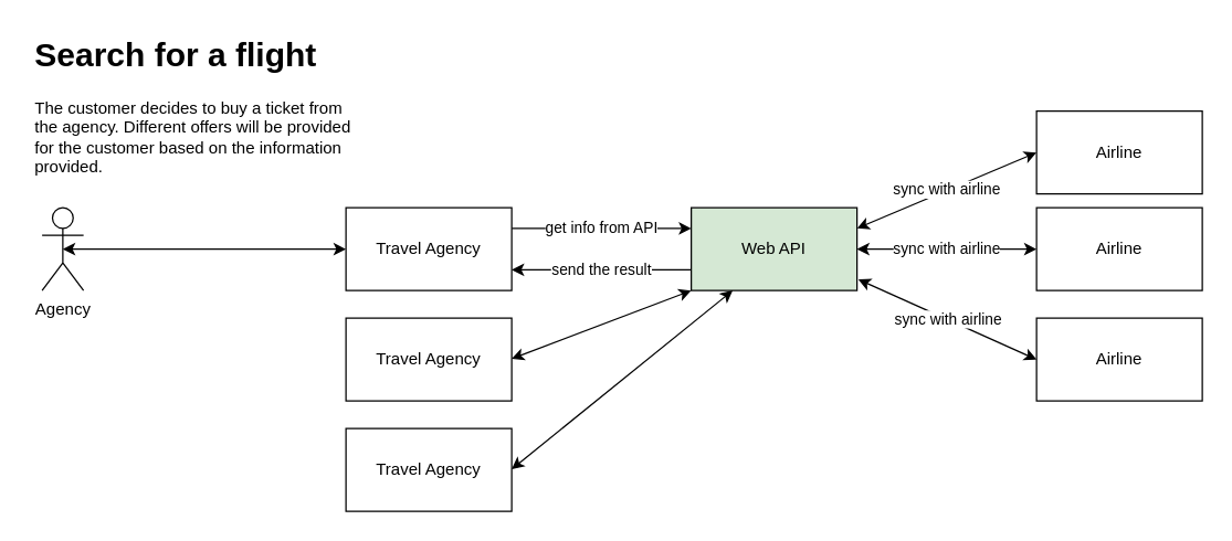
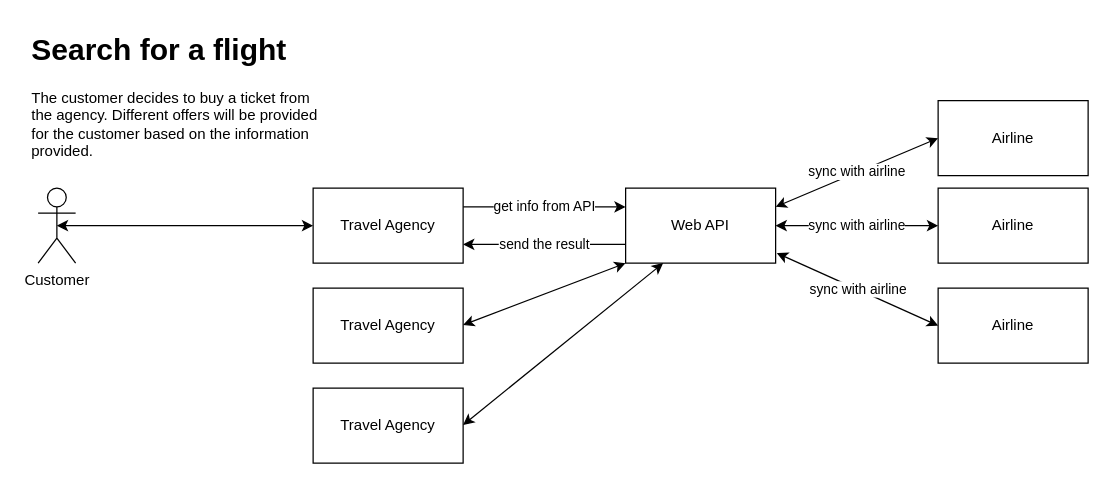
- <mxCell id="6" value="Web API" style="rounded=0;whiteSpace=wrap;html=1;fillColor=#d5e8d4;" vertex="1" parent="1"><mxGeometry x="500" y="150" width="120" height="60" as="geometry" /></mxCell>
+ <mxCell id="6" value="Web API" style="rounded=0;whiteSpace=wrap;html=1;" vertex="1" parent="1"><mxGeometry x="500" y="150" width="120" height="60" as="geometry" /></mxCell>
- <mxCell id="2" value="Agency" style="shape=umlActor;verticalLabelPosition=bottom;verticalAlign=top;html=1;outlineConnect=0;" vertex="1" parent="1"><mxGeometry x="30" y="150" width="30" height="60" as="geometry" /></mxCell>
+ <mxCell id="2" value="Customer" style="shape=umlActor;verticalLabelPosition=bottom;verticalAlign=top;html=1;outlineConnect=0;" vertex="1" parent="1"><mxGeometry x="30" y="150" width="30" height="60" as="geometry" /></mxCell>
